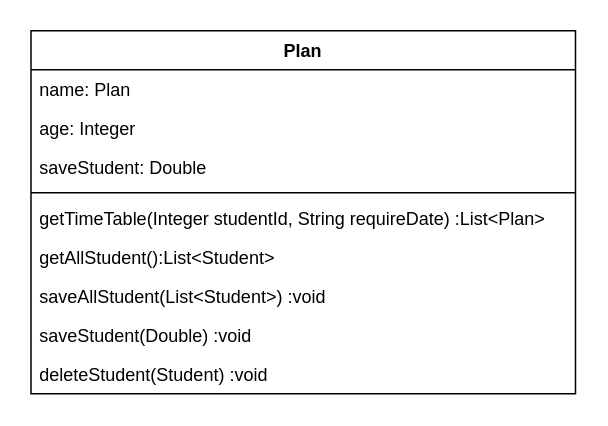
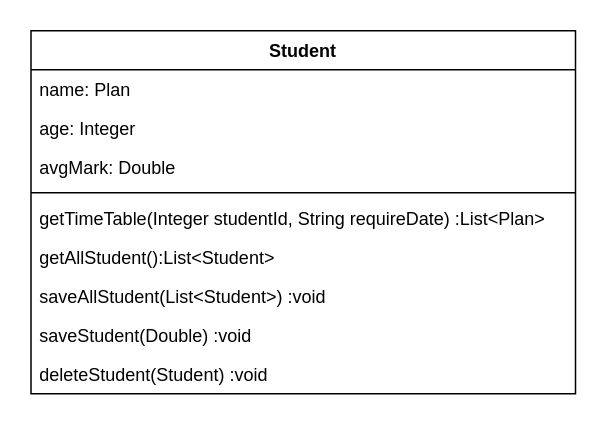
- <mxCell id="2" value="Plan" style="swimlane;fontStyle=1;align=center;verticalAlign=top;childLayout=stackLayout;horizontal=1;startSize=26;horizontalStack=0;resizeParent=1;resizeParentMax=0;resizeLast=0;collapsible=1;marginBottom=0;" vertex="1" parent="1"><mxGeometry x="20" y="20" width="363" height="242" as="geometry" /></mxCell>
+ <mxCell id="2" value="Student" style="swimlane;fontStyle=1;align=center;verticalAlign=top;childLayout=stackLayout;horizontal=1;startSize=26;horizontalStack=0;resizeParent=1;resizeParentMax=0;resizeLast=0;collapsible=1;marginBottom=0;" vertex="1" parent="1"><mxGeometry x="20" y="20" width="363" height="242" as="geometry" /></mxCell>
- <mxCell id="5" value="saveStudent: Double" style="text;strokeColor=none;fillColor=none;align=left;verticalAlign=top;spacingLeft=4;spacingRight=4;overflow=hidden;rotatable=0;points=[[0,0.5],[1,0.5]];portConstraint=eastwest;" vertex="1" parent="2"><mxGeometry y="78" width="363" height="26" as="geometry" /></mxCell>
+ <mxCell id="5" value="avgMark: Double" style="text;strokeColor=none;fillColor=none;align=left;verticalAlign=top;spacingLeft=4;spacingRight=4;overflow=hidden;rotatable=0;points=[[0,0.5],[1,0.5]];portConstraint=eastwest;" vertex="1" parent="2"><mxGeometry y="78" width="363" height="26" as="geometry" /></mxCell>
